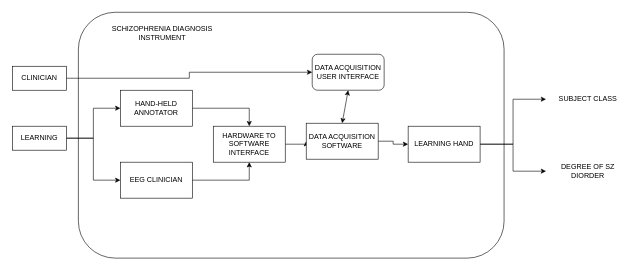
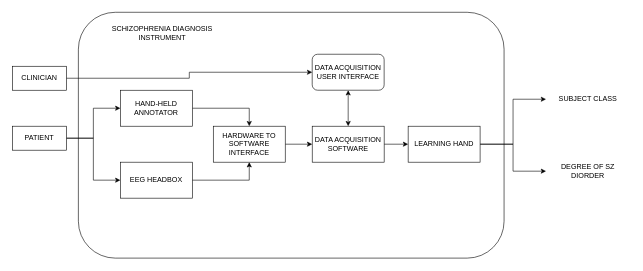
- <mxCell id="18" value="LEARNING" style="rounded=0;whiteSpace=wrap;html=1;" vertex="1" parent="1"><mxGeometry x="20" y="210" width="90" height="40" as="geometry" /></mxCell>
+ <mxCell id="18" value="PATIENT" style="rounded=0;whiteSpace=wrap;html=1;" vertex="1" parent="1"><mxGeometry x="20" y="210" width="90" height="40" as="geometry" /></mxCell>
- <mxCell id="10" value="DATA ACQUISITION SOFTWARE" style="rounded=0;whiteSpace=wrap;html=1;" vertex="1" parent="1"><mxGeometry x="510" y="205" width="120" height="60" as="geometry" /></mxCell>
+ <mxCell id="10" value="DATA ACQUISITION SOFTWARE" style="rounded=0;whiteSpace=wrap;html=1;" vertex="1" parent="1"><mxGeometry x="520" y="210" width="120" height="60" as="geometry" /></mxCell>
- <mxCell id="6" value="EEG CLINICIAN" style="rounded=0;whiteSpace=wrap;html=1;" vertex="1" parent="1"><mxGeometry x="200" y="270" width="120" height="60" as="geometry" /></mxCell>
+ <mxCell id="6" value="EEG HEADBOX" style="rounded=0;whiteSpace=wrap;html=1;" vertex="1" parent="1"><mxGeometry x="200" y="270" width="120" height="60" as="geometry" /></mxCell>
